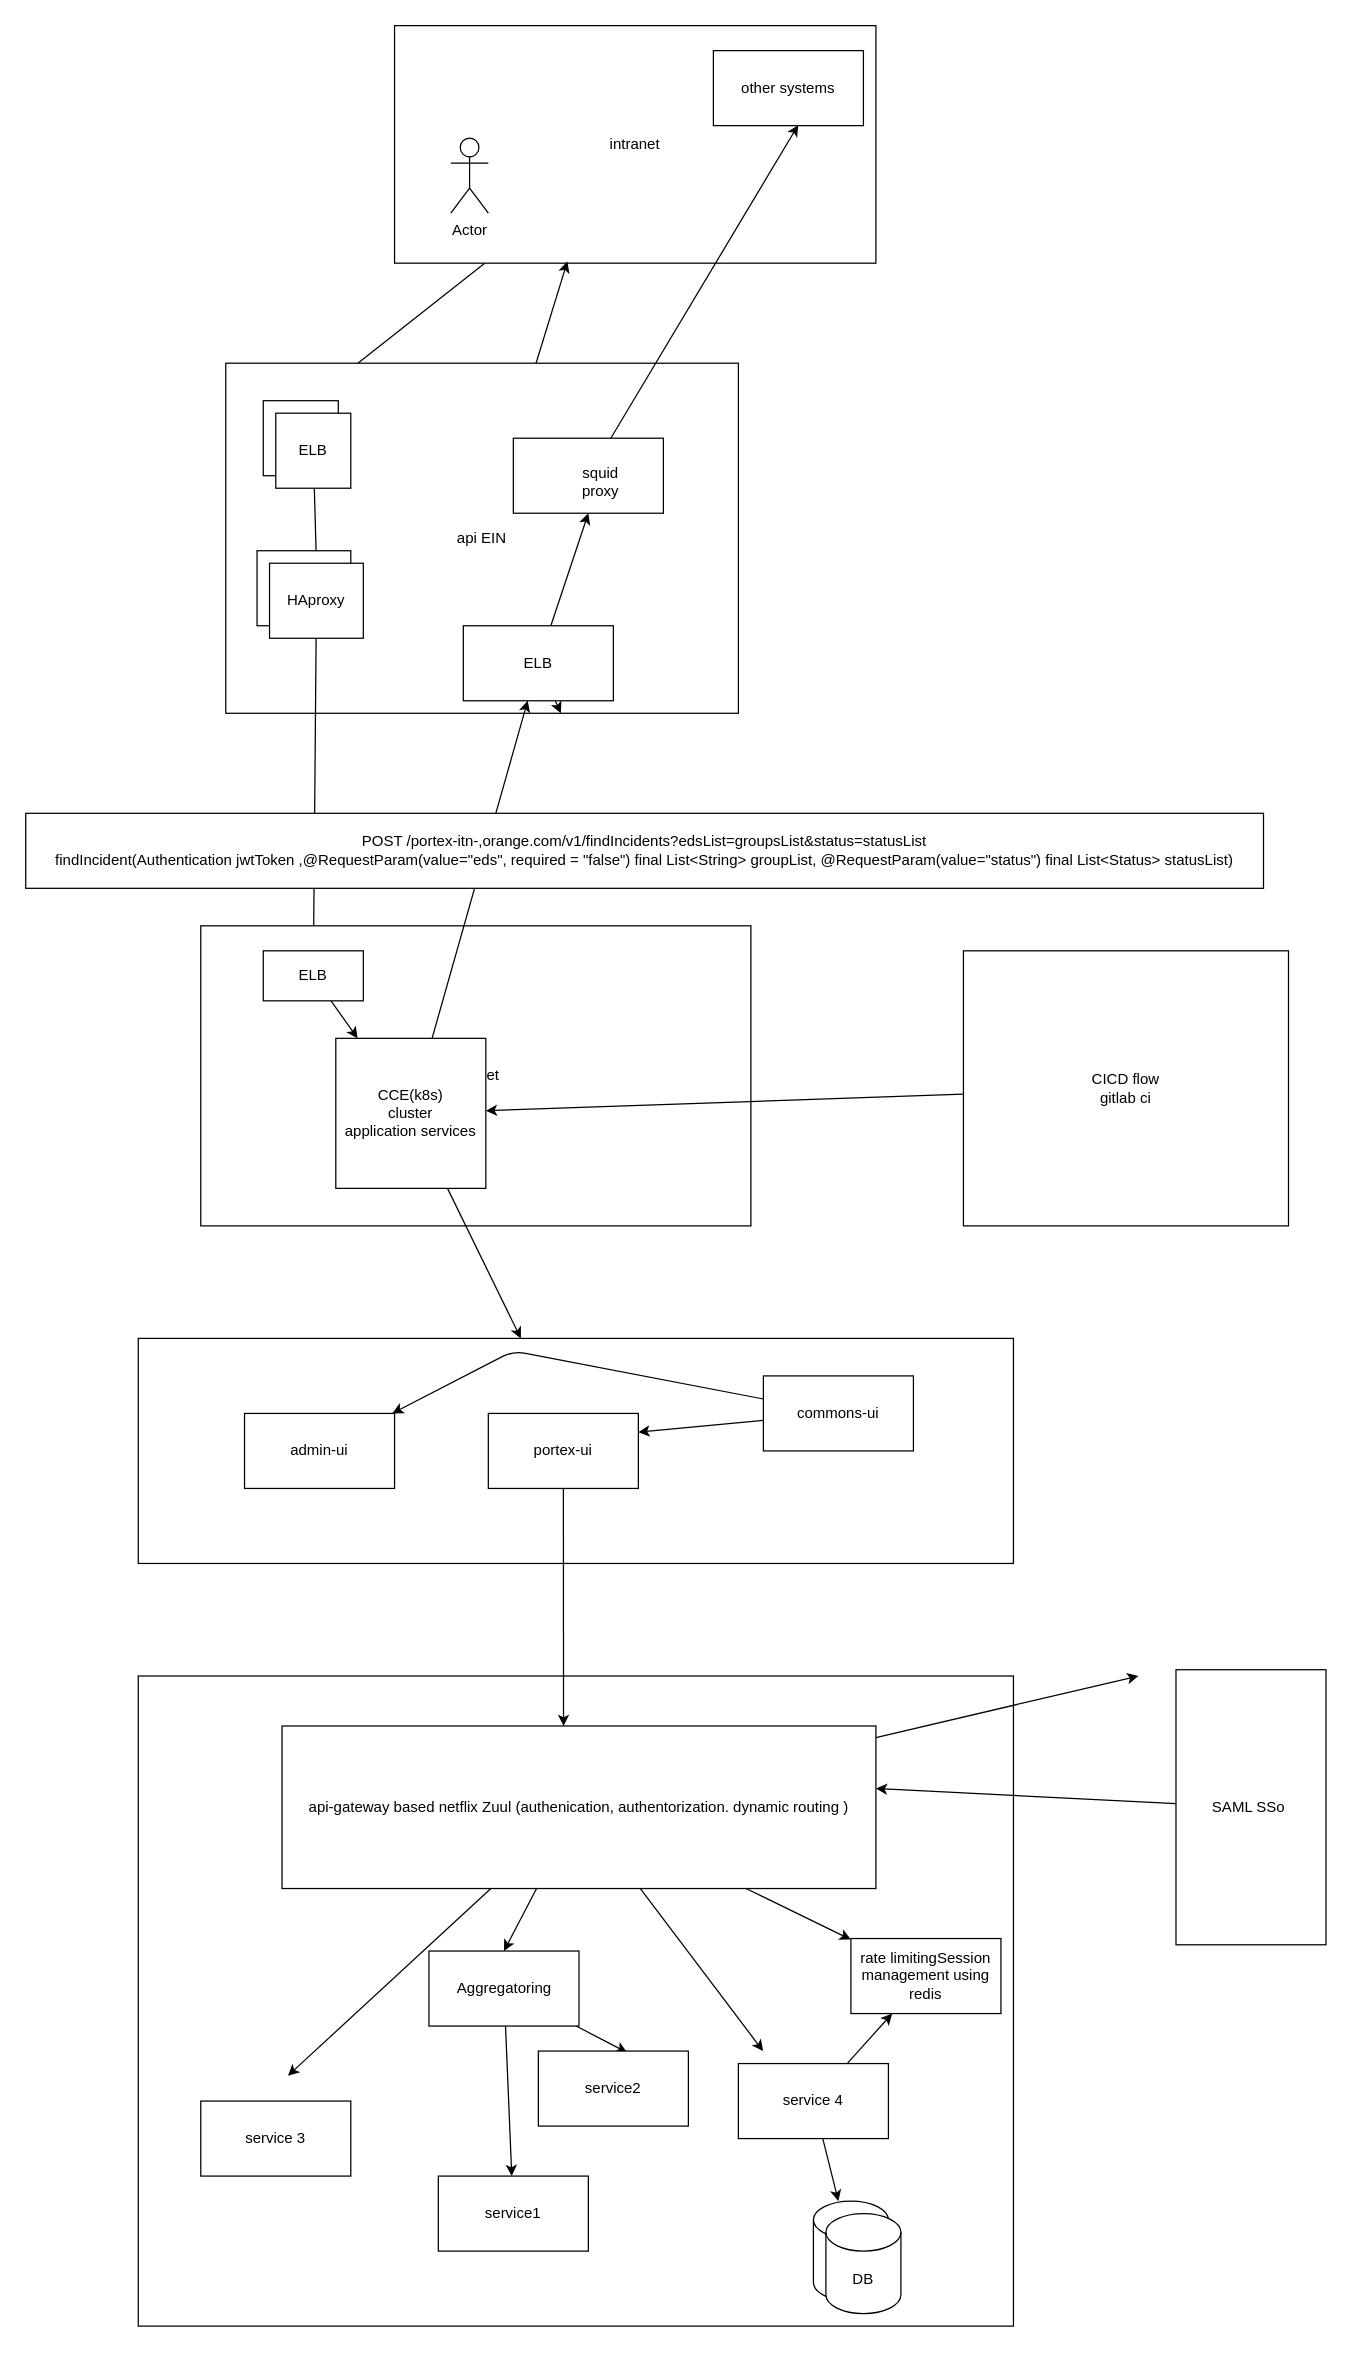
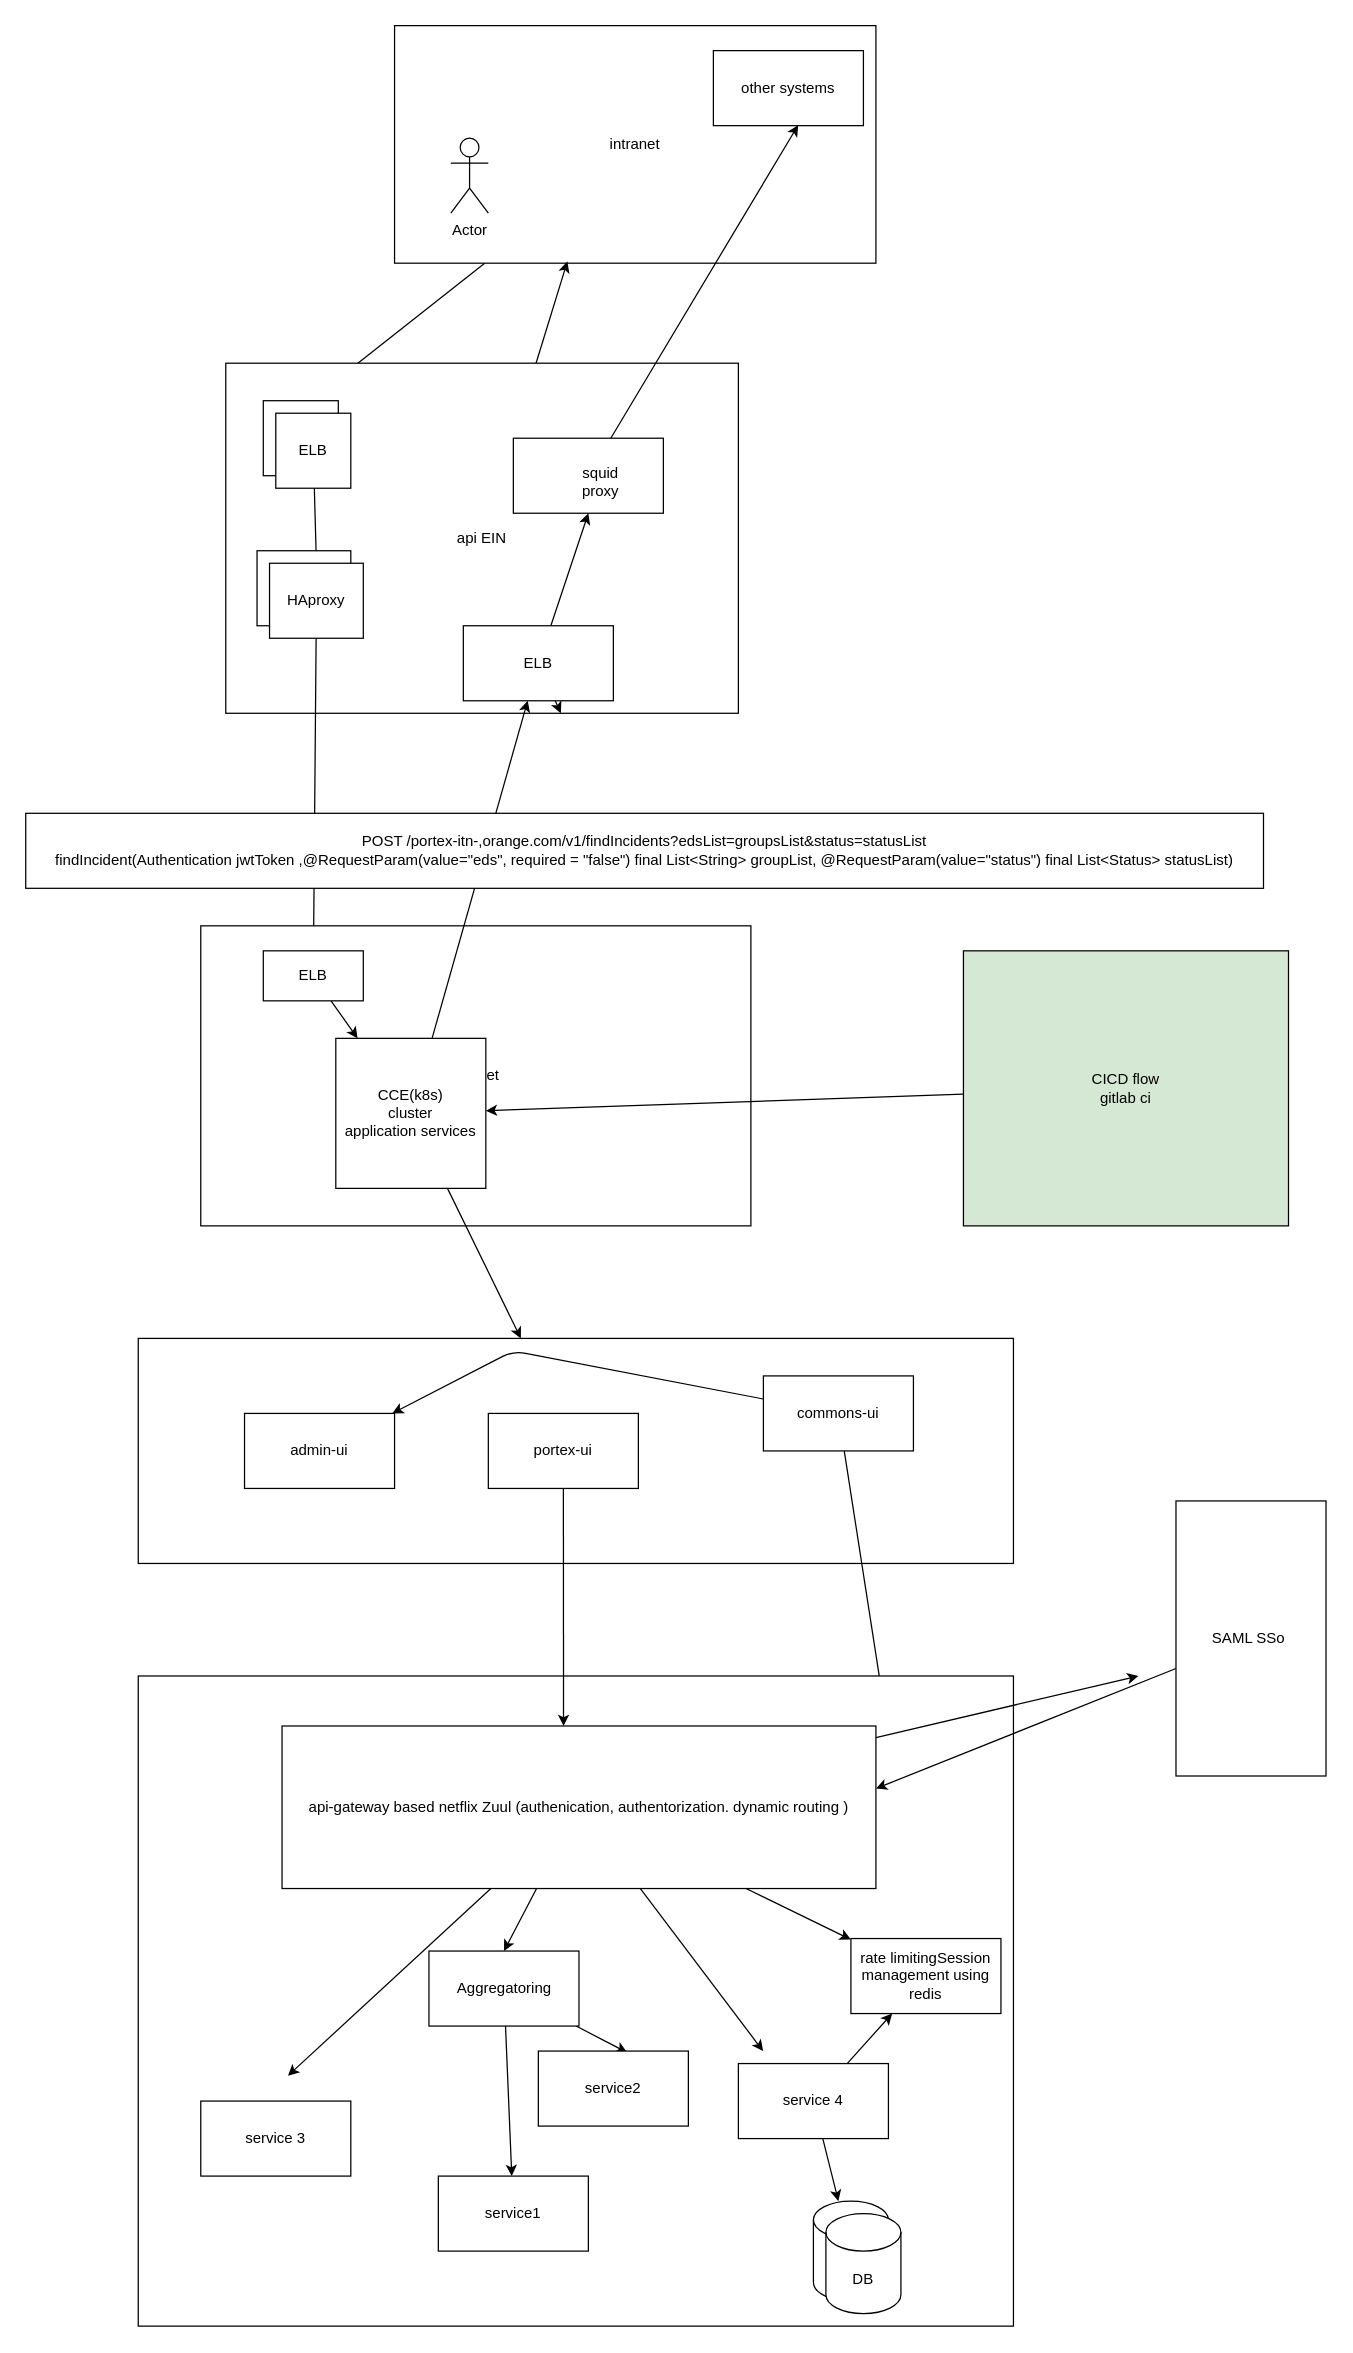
- <mxCell id="50" value="CICD flow&lt;br&gt;gitlab ci" style="rounded=0;whiteSpace=wrap;html=1;" vertex="1" parent="1"><mxGeometry x="770" y="760" width="260" height="220" as="geometry" /></mxCell>
+ <mxCell id="50" value="CICD flow&lt;br&gt;gitlab ci" style="rounded=0;whiteSpace=wrap;html=1;fillColor=#d5e8d4;" vertex="1" parent="1"><mxGeometry x="770" y="760" width="260" height="220" as="geometry" /></mxCell>
- <mxCell id="30" style="edgeStyle=none;html=1;entryX=1;entryY=0.25;entryDx=0;entryDy=0;" edge="1" parent="1" source="32" target="29"><mxGeometry relative="1" as="geometry" /></mxCell>
+ <mxCell id="30" style="edgeStyle=none;html=1;" edge="1" parent="1" source="32" target="40"><mxGeometry relative="1" as="geometry" /></mxCell>
- <mxCell id="42" value="SAML SSo&amp;nbsp;" style="rounded=0;whiteSpace=wrap;html=1;" vertex="1" parent="1"><mxGeometry x="940" y="1335" width="120" height="220" as="geometry" /></mxCell>
+ <mxCell id="42" value="SAML SSo&amp;nbsp;" style="rounded=0;whiteSpace=wrap;html=1;" vertex="1" parent="1"><mxGeometry x="940" y="1200" width="120" height="220" as="geometry" /></mxCell>
